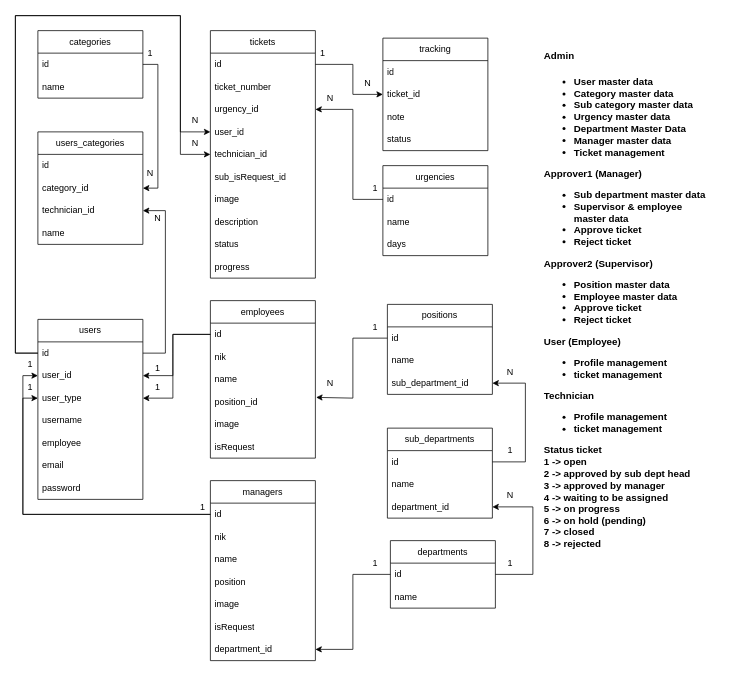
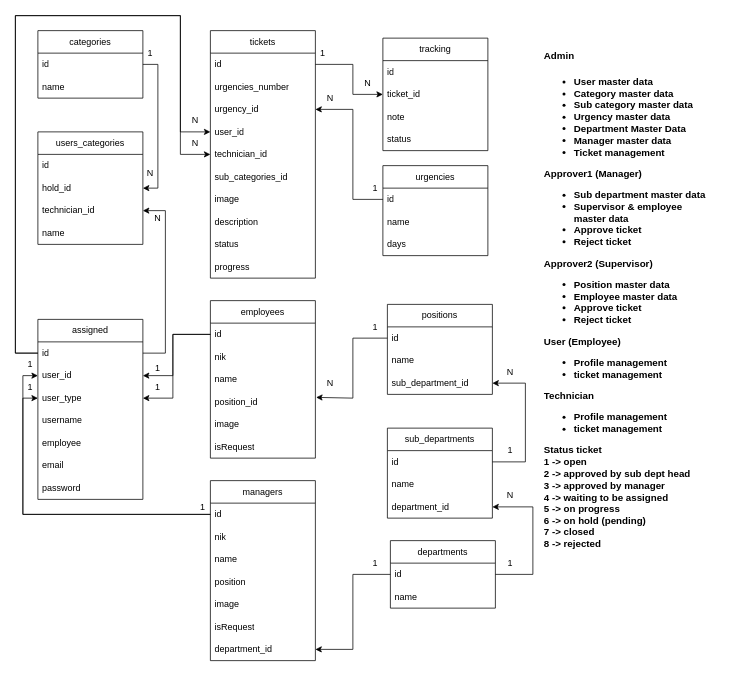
- <mxCell id="34" value="ticket_number" style="text;strokeColor=none;fillColor=none;align=left;verticalAlign=middle;spacingLeft=4;spacingRight=4;overflow=hidden;points=[[0,0.5],[1,0.5]];portConstraint=eastwest;rotatable=0;whiteSpace=wrap;html=1;" parent="32" vertex="1"><mxGeometry y="60" width="140" height="30" as="geometry" /></mxCell>
+ <mxCell id="34" value="urgencies_number" style="text;strokeColor=none;fillColor=none;align=left;verticalAlign=middle;spacingLeft=4;spacingRight=4;overflow=hidden;points=[[0,0.5],[1,0.5]];portConstraint=eastwest;rotatable=0;whiteSpace=wrap;html=1;" parent="32" vertex="1"><mxGeometry y="60" width="140" height="30" as="geometry" /></mxCell>
- <mxCell id="38" value="sub_isRequest_id" style="text;strokeColor=none;fillColor=none;align=left;verticalAlign=middle;spacingLeft=4;spacingRight=4;overflow=hidden;points=[[0,0.5],[1,0.5]];portConstraint=eastwest;rotatable=0;whiteSpace=wrap;html=1;" parent="32" vertex="1"><mxGeometry y="180" width="140" height="30" as="geometry" /></mxCell>
+ <mxCell id="38" value="sub_categories_id" style="text;strokeColor=none;fillColor=none;align=left;verticalAlign=middle;spacingLeft=4;spacingRight=4;overflow=hidden;points=[[0,0.5],[1,0.5]];portConstraint=eastwest;rotatable=0;whiteSpace=wrap;html=1;" parent="32" vertex="1"><mxGeometry y="180" width="140" height="30" as="geometry" /></mxCell>
- <mxCell id="48" value="category_id" style="text;strokeColor=none;fillColor=none;align=left;verticalAlign=middle;spacingLeft=4;spacingRight=4;overflow=hidden;points=[[0,0.5],[1,0.5]];portConstraint=eastwest;rotatable=0;whiteSpace=wrap;html=1;" parent="46" vertex="1"><mxGeometry y="60" width="140" height="30" as="geometry" /></mxCell>
+ <mxCell id="48" value="hold_id" style="text;strokeColor=none;fillColor=none;align=left;verticalAlign=middle;spacingLeft=4;spacingRight=4;overflow=hidden;points=[[0,0.5],[1,0.5]];portConstraint=eastwest;rotatable=0;whiteSpace=wrap;html=1;" parent="46" vertex="1"><mxGeometry y="60" width="140" height="30" as="geometry" /></mxCell>
- <mxCell id="2" value="users" style="swimlane;fontStyle=0;childLayout=stackLayout;horizontal=1;startSize=30;horizontalStack=0;resizeParent=1;resizeParentMax=0;resizeLast=0;collapsible=1;marginBottom=0;whiteSpace=wrap;html=1;" parent="1" vertex="1"><mxGeometry x="50" y="425" width="140" height="240" as="geometry" /></mxCell>
+ <mxCell id="2" value="assigned" style="swimlane;fontStyle=0;childLayout=stackLayout;horizontal=1;startSize=30;horizontalStack=0;resizeParent=1;resizeParentMax=0;resizeLast=0;collapsible=1;marginBottom=0;whiteSpace=wrap;html=1;" parent="1" vertex="1"><mxGeometry x="50" y="425" width="140" height="240" as="geometry" /></mxCell>
